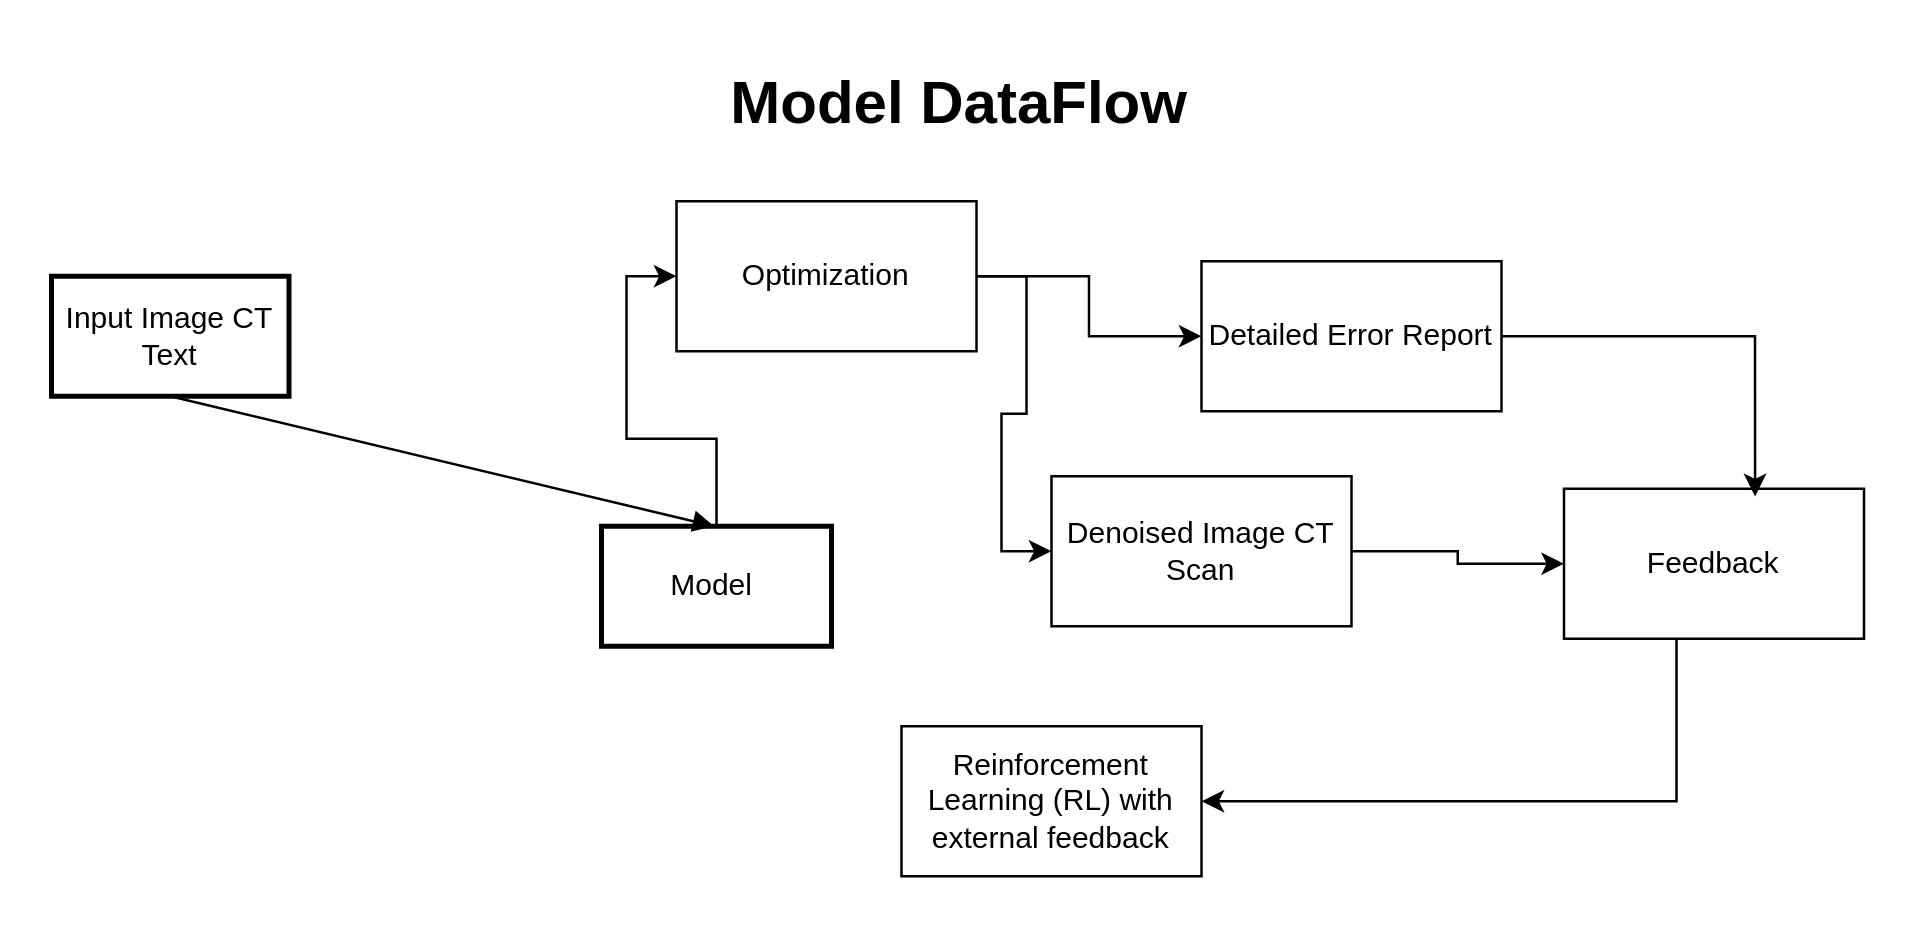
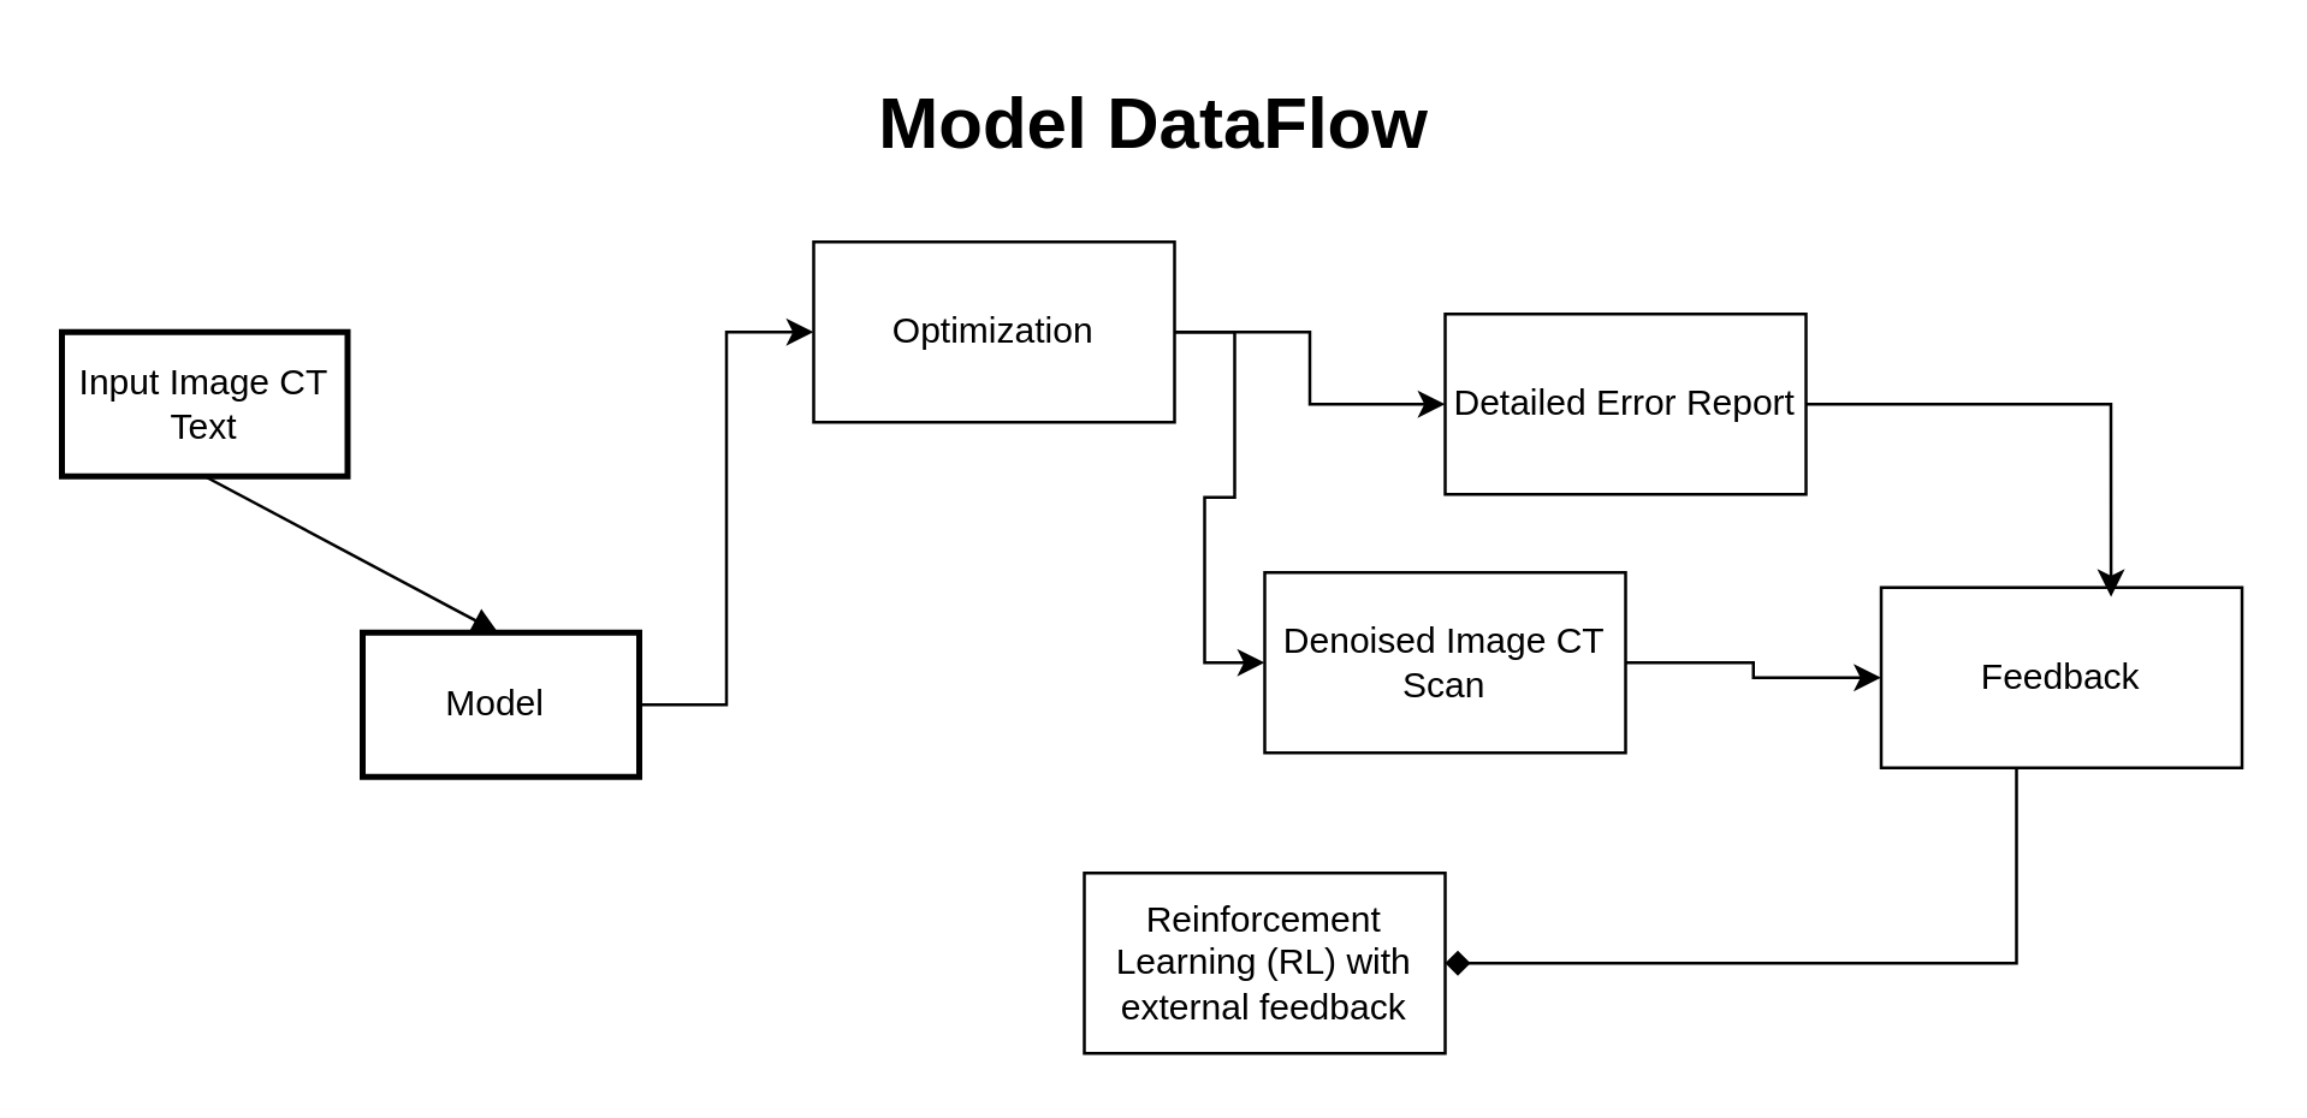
- <mxCell id="4" value="Model " style="whiteSpace=wrap;strokeWidth=2;" parent="1" vertex="1"><mxGeometry x="240" y="210" width="92" height="48" as="geometry" /></mxCell>
+ <mxCell id="4" value="Model " style="whiteSpace=wrap;strokeWidth=2;" parent="1" vertex="1"><mxGeometry x="120" y="210" width="92" height="48" as="geometry" /></mxCell>
- <mxCell id="9" style="edgeStyle=orthogonalEdgeStyle;rounded=0;orthogonalLoop=1;jettySize=auto;html=1;entryX=1;entryY=0.5;entryDx=0;entryDy=0;" edge="1" parent="1" source="10" target="15"><mxGeometry relative="1" as="geometry"><Array as="points"><mxPoint x="670" y="320" /></Array></mxGeometry></mxCell>
+ <mxCell id="9" style="edgeStyle=orthogonalEdgeStyle;rounded=0;orthogonalLoop=1;jettySize=auto;html=1;entryX=1;entryY=0.5;entryDx=0;entryDy=0;endArrow=diamond;" edge="1" parent="1" source="10" target="15"><mxGeometry relative="1" as="geometry"><Array as="points"><mxPoint x="670" y="320" /></Array></mxGeometry></mxCell>
